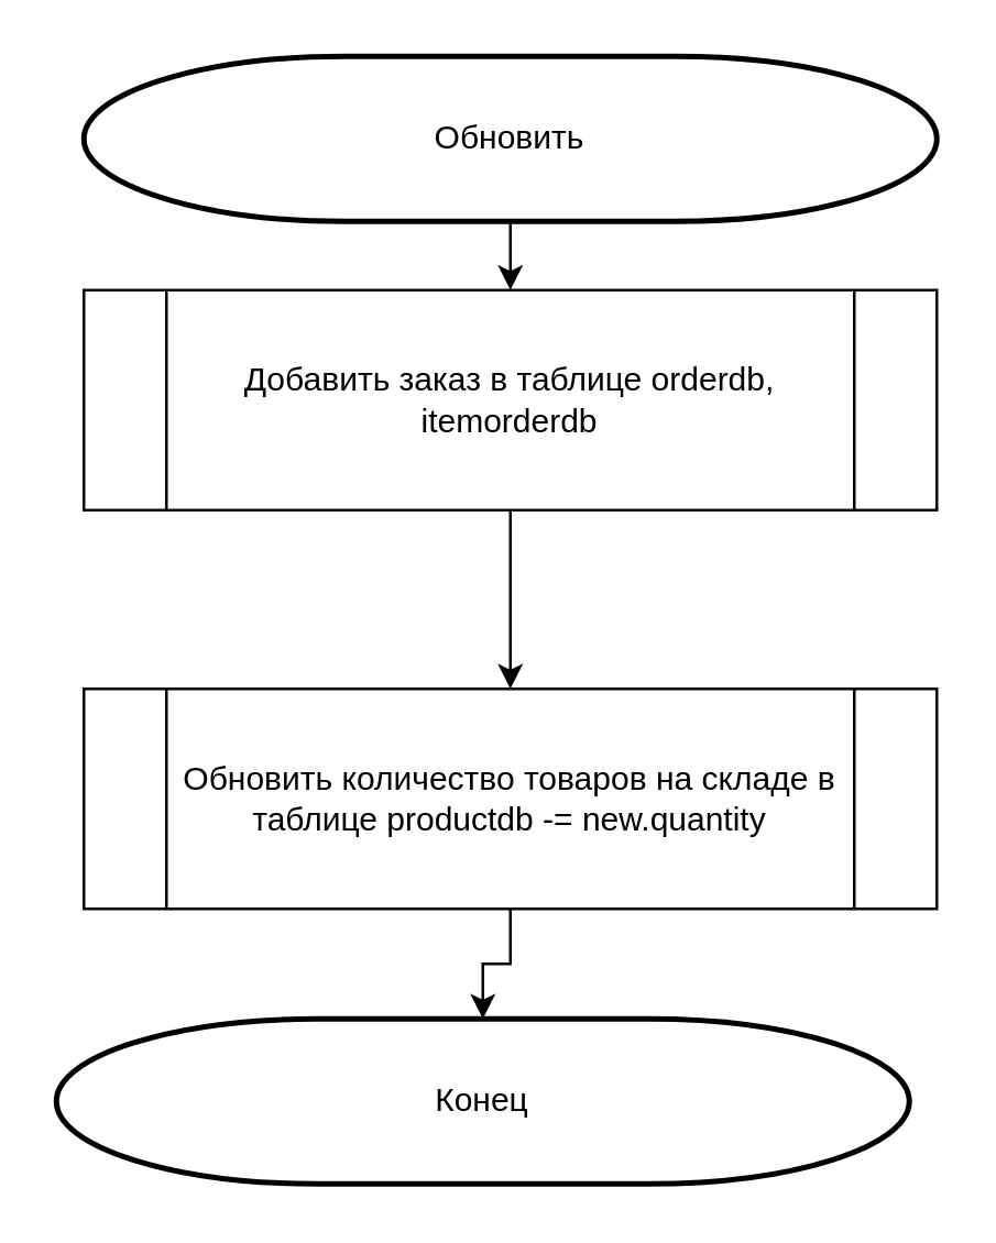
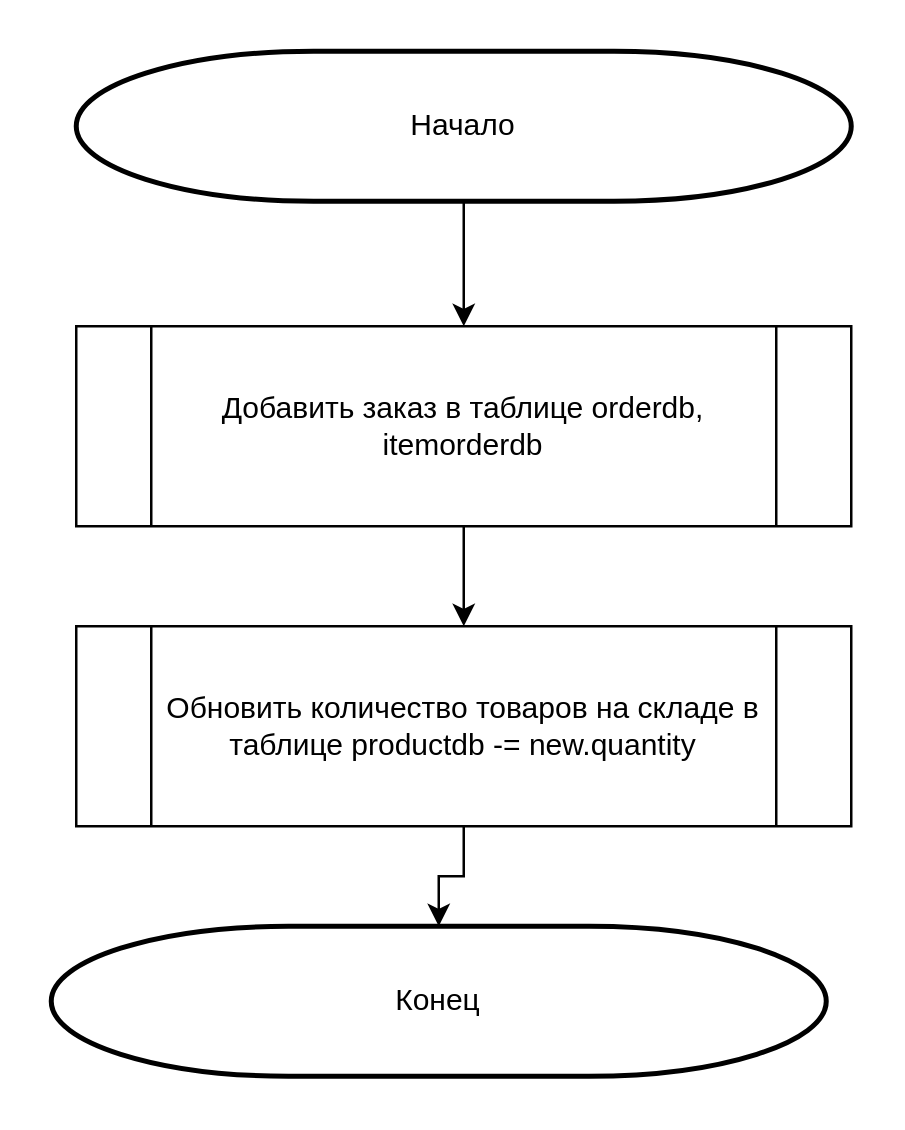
- <mxCell id="7" value="Обновить" style="strokeWidth=2;html=1;shape=mxgraph.flowchart.terminator;whiteSpace=wrap;" vertex="1" parent="1"><mxGeometry x="30" y="20" width="310" height="60" as="geometry" /></mxCell>
+ <mxCell id="7" value="Начало" style="strokeWidth=2;html=1;shape=mxgraph.flowchart.terminator;whiteSpace=wrap;" vertex="1" parent="1"><mxGeometry x="30" y="20" width="310" height="60" as="geometry" /></mxCell>
- <mxCell id="3" value="Добавить заказ в таблице orderdb, itemorderdb" style="shape=process;whiteSpace=wrap;html=1;backgroundOutline=1;size=0.097;" vertex="1" parent="1"><mxGeometry x="30" y="105" width="310" height="80" as="geometry" /></mxCell>
+ <mxCell id="3" value="Добавить заказ в таблице orderdb, itemorderdb" style="shape=process;whiteSpace=wrap;html=1;backgroundOutline=1;size=0.097;" vertex="1" parent="1"><mxGeometry x="30" y="130" width="310" height="80" as="geometry" /></mxCell>
